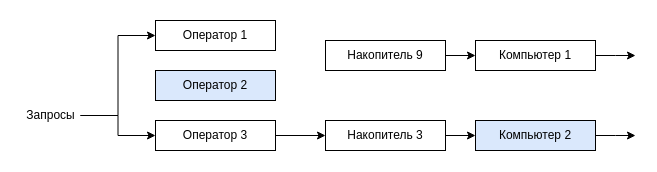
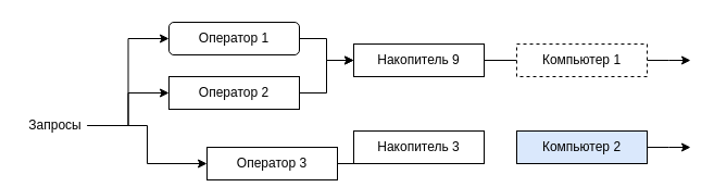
- <mxCell id="3" value="Оператор 1" style="rounded=0;whiteSpace=wrap;html=1;" parent="1" vertex="1"><mxGeometry x="155" y="20" width="120" height="30" as="geometry" /></mxCell>
+ <mxCell id="3" value="Оператор 1" style="whiteSpace=wrap;html=1;rounded=1;" parent="1" vertex="1"><mxGeometry x="155" y="20" width="120" height="30" as="geometry" /></mxCell>
+ <mxCell id="2" style="edgeStyle=orthogonalEdgeStyle;rounded=0;orthogonalLoop=1;jettySize=auto;html=1;exitX=1;exitY=0.5;exitDx=0;exitDy=0;entryX=0;entryY=0.5;entryDx=0;entryDy=0;" parent="1" source="3" target="9" edge="1"><mxGeometry relative="1" as="geometry" /></mxCell>
- <mxCell id="8" style="edgeStyle=orthogonalEdgeStyle;rounded=0;orthogonalLoop=1;jettySize=auto;html=1;entryX=0;entryY=0.5;entryDx=0;entryDy=0;" parent="1" source="9" target="13" edge="1"><mxGeometry relative="1" as="geometry" /></mxCell>
+ <mxCell id="8" style="edgeStyle=orthogonalEdgeStyle;rounded=0;orthogonalLoop=1;jettySize=auto;html=1;entryX=0;entryY=0.5;entryDx=0;entryDy=0;endArrow=none;" parent="1" source="9" target="13" edge="1"><mxGeometry relative="1" as="geometry" /></mxCell>
- <mxCell id="13" value="Компьютер 1" style="rounded=0;whiteSpace=wrap;html=1;" parent="1" vertex="1"><mxGeometry x="475" y="40" width="120" height="30" as="geometry" /></mxCell>
+ <mxCell id="13" value="Компьютер 1" style="rounded=0;whiteSpace=wrap;html=1;dashed=1;" parent="1" vertex="1"><mxGeometry x="475" y="40" width="120" height="30" as="geometry" /></mxCell>
+ <mxCell id="4" style="edgeStyle=orthogonalEdgeStyle;rounded=0;orthogonalLoop=1;jettySize=auto;html=1;exitX=1;exitY=0.5;exitDx=0;exitDy=0;" parent="1" source="5" target="9" edge="1"><mxGeometry relative="1" as="geometry" /></mxCell>
+ <mxCell id="17" style="edgeStyle=orthogonalEdgeStyle;rounded=0;orthogonalLoop=1;jettySize=auto;html=1;entryX=0;entryY=0.5;entryDx=0;entryDy=0;" parent="1" source="19" target="5" edge="1"><mxGeometry relative="1" as="geometry" /></mxCell>
- <mxCell id="5" value="Оператор 2" style="rounded=0;whiteSpace=wrap;html=1;fillColor=#dae8fc;" parent="1" vertex="1"><mxGeometry x="155" y="70" width="120" height="30" as="geometry" /></mxCell>
+ <mxCell id="5" value="Оператор 2" style="rounded=0;whiteSpace=wrap;html=1;" parent="1" vertex="1"><mxGeometry x="155" y="70" width="120" height="30" as="geometry" /></mxCell>
- <mxCell id="7" value="Оператор 3" style="rounded=0;whiteSpace=wrap;html=1;" parent="1" vertex="1"><mxGeometry x="155" y="120" width="120" height="30" as="geometry" /></mxCell>
+ <mxCell id="7" value="Оператор 3" style="rounded=0;whiteSpace=wrap;html=1;" parent="1" vertex="1"><mxGeometry x="190" y="135" width="120" height="30" as="geometry" /></mxCell>
- <mxCell id="10" style="edgeStyle=orthogonalEdgeStyle;rounded=0;orthogonalLoop=1;jettySize=auto;html=1;entryX=0;entryY=0.5;entryDx=0;entryDy=0;" parent="1" source="11" target="15" edge="1"><mxGeometry relative="1" as="geometry" /></mxCell>
